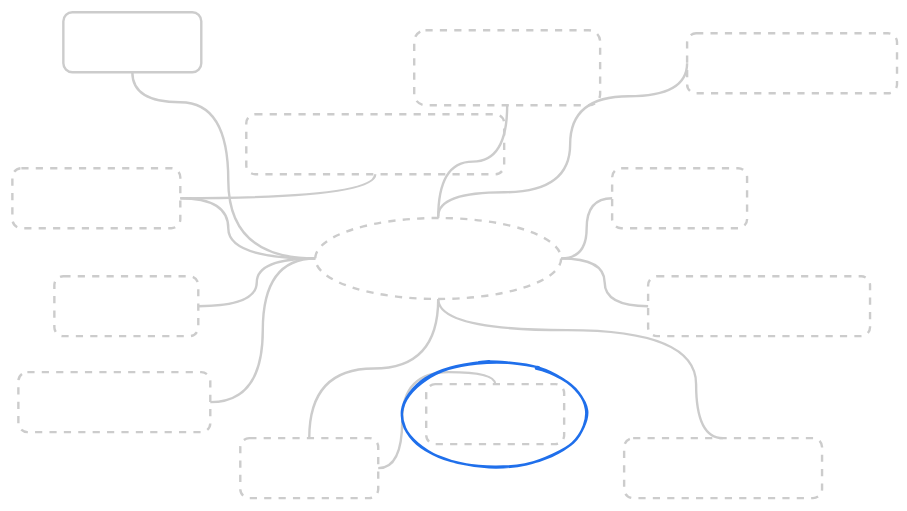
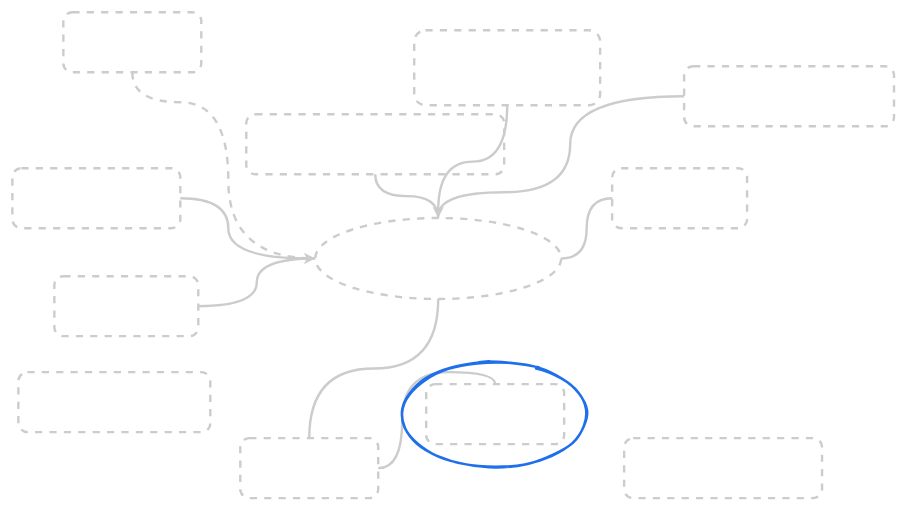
- <mxCell id="8" value="&lt;font style=&quot;font-size: 60px;&quot;&gt;stub&lt;/font&gt;" style="rounded=1;whiteSpace=wrap;html=1;dashed=0;labelBackgroundColor=none;fontFamily=Lucida Console;fontSize=75;fontColor=#FFFFFF;strokeColor=#CCCCCC;strokeWidth=4;fillColor=none;gradientColor=#636363;" parent="1" vertex="1"><mxGeometry x="105" y="20" width="230" height="100" as="geometry" /></mxCell>
+ <mxCell id="8" value="&lt;font style=&quot;font-size: 60px;&quot;&gt;stub&lt;/font&gt;" style="rounded=1;whiteSpace=wrap;html=1;dashed=1;labelBackgroundColor=none;fontFamily=Lucida Console;fontSize=75;fontColor=#FFFFFF;strokeColor=#CCCCCC;strokeWidth=4;fillColor=none;gradientColor=#636363;" parent="1" vertex="1"><mxGeometry x="105" y="20" width="230" height="100" as="geometry" /></mxCell>
- <mxCell id="26" value="&lt;font style=&quot;font-size: 60px;&quot;&gt;cryptenroll&lt;/font&gt;" style="rounded=1;whiteSpace=wrap;html=1;dashed=1;labelBackgroundColor=none;fontFamily=Lucida Console;fontSize=75;fontColor=#FFFFFF;strokeColor=#CCCCCC;strokeWidth=4;fillColor=none;gradientColor=#636363;" parent="1" vertex="1"><mxGeometry x="1145" y="55" width="350" height="100" as="geometry" /></mxCell>
+ <mxCell id="26" value="&lt;font style=&quot;font-size: 60px;&quot;&gt;cryptenroll&lt;/font&gt;" style="rounded=1;whiteSpace=wrap;html=1;dashed=1;labelBackgroundColor=none;fontFamily=Lucida Console;fontSize=75;fontColor=#FFFFFF;strokeColor=#CCCCCC;strokeWidth=4;fillColor=none;gradientColor=#636363;" parent="1" vertex="1"><mxGeometry x="1140" y="110" width="350" height="100" as="geometry" /></mxCell>
- <mxCell id="7" style="edgeStyle=orthogonalEdgeStyle;curved=1;orthogonalLoop=1;jettySize=auto;html=1;exitX=0.5;exitY=1;exitDx=0;exitDy=0;entryX=0;entryY=0.5;entryDx=0;entryDy=0;fontFamily=Lucida Console;fontSize=60;fontColor=#FFFFFF;endArrow=none;endFill=0;strokeColor=#CCCCCC;strokeWidth=4;" parent="1" source="8" target="2" edge="1"><mxGeometry relative="1" as="geometry"><Array as="points"><mxPoint x="220" y="170" /><mxPoint x="380" y="170" /><mxPoint x="380" y="430" /></Array></mxGeometry></mxCell>
+ <mxCell id="7" style="edgeStyle=orthogonalEdgeStyle;curved=1;orthogonalLoop=1;jettySize=auto;html=1;exitX=0.5;exitY=1;exitDx=0;exitDy=0;entryX=0;entryY=0.5;entryDx=0;entryDy=0;fontFamily=Lucida Console;fontSize=60;fontColor=#FFFFFF;endArrow=none;endFill=0;strokeColor=#CCCCCC;strokeWidth=4;dashed=1;" parent="1" source="8" target="2" edge="1"><mxGeometry relative="1" as="geometry"><Array as="points"><mxPoint x="220" y="170" /><mxPoint x="380" y="170" /><mxPoint x="380" y="430" /></Array></mxGeometry></mxCell>
- <mxCell id="15" style="edgeStyle=orthogonalEdgeStyle;curved=1;orthogonalLoop=1;jettySize=auto;html=1;exitX=0.5;exitY=1;exitDx=0;exitDy=0;fontFamily=Lucida Console;fontSize=60;fontColor=#FFFFFF;endArrow=none;endFill=0;strokeColor=#CCCCCC;strokeWidth=4;" parent="1" source="16" target="2" edge="1"><mxGeometry relative="1" as="geometry" /></mxCell>
+ <mxCell id="15" style="edgeStyle=orthogonalEdgeStyle;curved=1;orthogonalLoop=1;jettySize=auto;html=1;exitX=0.5;exitY=1;exitDx=0;exitDy=0;fontFamily=Lucida Console;fontSize=60;fontColor=#FFFFFF;endArrow=classic;endFill=0;strokeColor=#CCCCCC;strokeWidth=4;" parent="1" source="16" target="2" edge="1"><mxGeometry relative="1" as="geometry" /></mxCell>
- <mxCell id="9" style="edgeStyle=orthogonalEdgeStyle;curved=1;orthogonalLoop=1;jettySize=auto;html=1;exitX=0.5;exitY=1;exitDx=0;exitDy=0;fontFamily=Lucida Console;fontSize=60;fontColor=#FFFFFF;endArrow=none;endFill=0;strokeColor=#CCCCCC;strokeWidth=4;" parent="1" source="10" target="14" edge="1"><mxGeometry relative="1" as="geometry" /></mxCell>
+ <mxCell id="9" style="edgeStyle=orthogonalEdgeStyle;curved=1;orthogonalLoop=1;jettySize=auto;html=1;exitX=0.5;exitY=1;exitDx=0;exitDy=0;entryX=0.5;entryY=0;entryDx=0;entryDy=0;fontFamily=Lucida Console;fontSize=60;fontColor=#FFFFFF;endArrow=none;endFill=0;strokeColor=#CCCCCC;strokeWidth=4;" parent="1" source="10" target="2" edge="1"><mxGeometry relative="1" as="geometry" /></mxCell>
- <mxCell id="13" style="edgeStyle=orthogonalEdgeStyle;curved=1;orthogonalLoop=1;jettySize=auto;html=1;exitX=1;exitY=0.5;exitDx=0;exitDy=0;entryX=0;entryY=0.5;entryDx=0;entryDy=0;fontFamily=Lucida Console;fontSize=60;fontColor=#FFFFFF;endArrow=none;endFill=0;strokeColor=#CCCCCC;strokeWidth=4;" parent="1" source="14" target="2" edge="1"><mxGeometry relative="1" as="geometry"><Array as="points"><mxPoint x="380" y="330" /><mxPoint x="380" y="430" /></Array></mxGeometry></mxCell>
+ <mxCell id="13" style="edgeStyle=orthogonalEdgeStyle;curved=1;orthogonalLoop=1;jettySize=auto;html=1;exitX=1;exitY=0.5;exitDx=0;exitDy=0;entryX=0;entryY=0.5;entryDx=0;entryDy=0;fontFamily=Lucida Console;fontSize=60;fontColor=#FFFFFF;endArrow=classic;endFill=0;strokeColor=#CCCCCC;strokeWidth=4;" parent="1" source="14" target="2" edge="1"><mxGeometry relative="1" as="geometry"><Array as="points"><mxPoint x="380" y="330" /><mxPoint x="380" y="430" /></Array></mxGeometry></mxCell>
- <mxCell id="17" style="edgeStyle=orthogonalEdgeStyle;curved=1;orthogonalLoop=1;jettySize=auto;html=1;exitX=0;exitY=0.5;exitDx=0;exitDy=0;entryX=1;entryY=0.5;entryDx=0;entryDy=0;fontFamily=Lucida Console;fontSize=60;fontColor=#FFFFFF;endArrow=none;endFill=0;strokeColor=#CCCCCC;strokeWidth=4;" parent="1" source="18" target="2" edge="1"><mxGeometry relative="1" as="geometry" /></mxCell>
- <mxCell id="18" value="&lt;font style=&quot;font-size: 60px;&quot;&gt;timesyncd&lt;/font&gt;" style="rounded=1;whiteSpace=wrap;html=1;dashed=1;labelBackgroundColor=none;fontFamily=Lucida Console;fontSize=75;fontColor=#FFFFFF;strokeColor=#CCCCCC;strokeWidth=4;fillColor=none;gradientColor=#636363;" parent="1" vertex="1"><mxGeometry x="1080" y="460" width="370" height="100" as="geometry" /></mxCell>
- <mxCell id="21" style="edgeStyle=orthogonalEdgeStyle;curved=1;orthogonalLoop=1;jettySize=auto;html=1;exitX=0.5;exitY=0;exitDx=0;exitDy=0;entryX=0.5;entryY=1;entryDx=0;entryDy=0;fontFamily=Lucida Console;fontSize=60;fontColor=#FFFFFF;endArrow=none;endFill=0;strokeColor=#CCCCCC;strokeWidth=4;" parent="1" source="22" target="2" edge="1"><mxGeometry relative="1" as="geometry"><Array as="points"><mxPoint x="1160" y="550" /><mxPoint x="730" y="550" /></Array></mxGeometry></mxCell>
- <mxCell id="19" style="edgeStyle=orthogonalEdgeStyle;curved=1;orthogonalLoop=1;jettySize=auto;html=1;exitX=1;exitY=0.5;exitDx=0;exitDy=0;entryX=0;entryY=0.5;entryDx=0;entryDy=0;fontFamily=Lucida Console;fontSize=60;fontColor=#FFFFFF;endArrow=none;endFill=0;strokeColor=#CCCCCC;strokeWidth=4;" parent="1" source="20" target="2" edge="1"><mxGeometry relative="1" as="geometry" /></mxCell>
